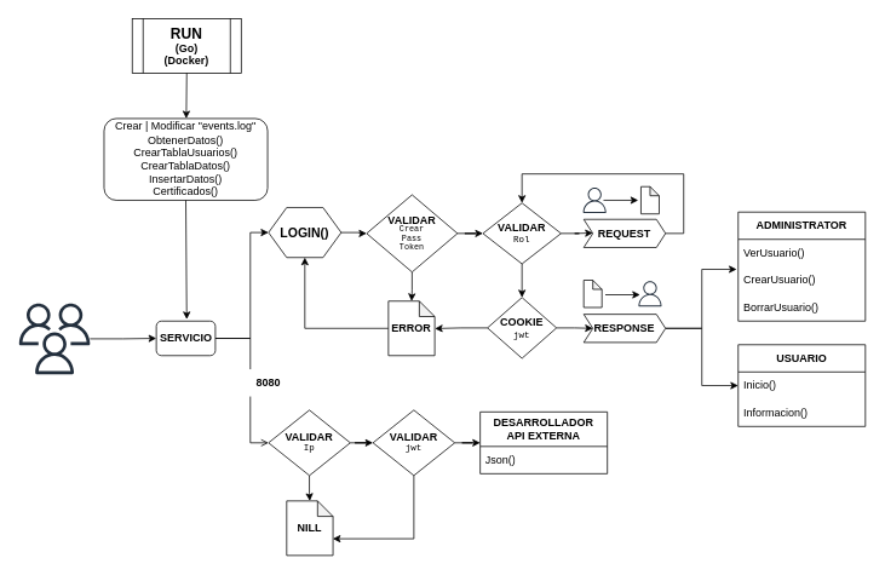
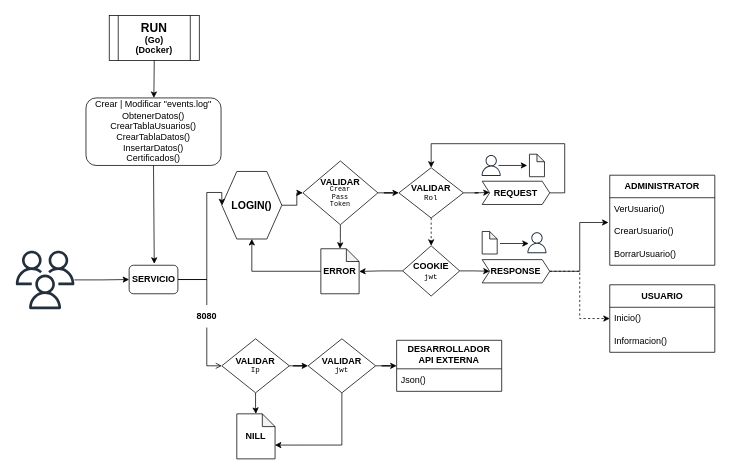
- <mxCell id="6" value="&lt;b&gt;&lt;font style=&quot;font-size: 14px;&quot;&gt;LOGIN()&lt;/font&gt;&lt;/b&gt;" style="shape=hexagon;perimeter=hexagonPerimeter2;whiteSpace=wrap;html=1;fixedSize=1;" vertex="1" parent="1"><mxGeometry x="295" y="228" width="80" height="55" as="geometry" /></mxCell>
+ <mxCell id="6" value="&lt;b&gt;&lt;font style=&quot;font-size: 14px;&quot;&gt;LOGIN()&lt;/font&gt;&lt;/b&gt;" style="shape=hexagon;perimeter=hexagonPerimeter2;whiteSpace=wrap;html=1;fixedSize=1;" vertex="1" parent="1"><mxGeometry x="295" y="228" width="80" height="90" as="geometry" /></mxCell>
- <mxCell id="22" value="" style="edgeStyle=orthogonalEdgeStyle;rounded=0;orthogonalLoop=1;jettySize=auto;html=1;exitX=0.5;exitY=1;exitDx=0;exitDy=0;entryX=0.5;entryY=0;entryDx=0;entryDy=0;" edge="1" parent="1" source="17" target="24"><mxGeometry relative="1" as="geometry"><mxPoint x="574" y="290" as="sourcePoint" /><mxPoint x="467" y="361" as="targetPoint" /></mxGeometry></mxCell>
+ <mxCell id="22" value="" style="edgeStyle=orthogonalEdgeStyle;rounded=0;orthogonalLoop=1;jettySize=auto;html=1;exitX=0.5;exitY=1;exitDx=0;exitDy=0;entryX=0.5;entryY=0;entryDx=0;entryDy=0;dashed=1;" edge="1" parent="1" source="17" target="24"><mxGeometry relative="1" as="geometry"><mxPoint x="574" y="290" as="sourcePoint" /><mxPoint x="467" y="361" as="targetPoint" /></mxGeometry></mxCell>
- <mxCell id="26" style="edgeStyle=orthogonalEdgeStyle;rounded=0;orthogonalLoop=1;jettySize=auto;html=1;exitX=1;exitY=0.5;exitDx=0;exitDy=0;entryX=0;entryY=0.5;entryDx=0;entryDy=0;" edge="1" parent="1" source="27" target="37"><mxGeometry relative="1" as="geometry" /></mxCell>
+ <mxCell id="26" style="edgeStyle=orthogonalEdgeStyle;rounded=0;orthogonalLoop=1;jettySize=auto;html=1;exitX=1;exitY=0.5;exitDx=0;exitDy=0;entryX=0;entryY=0.5;entryDx=0;entryDy=0;dashed=1;" edge="1" parent="1" source="27" target="37"><mxGeometry relative="1" as="geometry" /></mxCell>
- <mxCell id="47" value="&lt;b&gt;8080&lt;/b&gt;" style="text;html=1;align=center;verticalAlign=middle;whiteSpace=wrap;rounded=0;fillColor=default;" vertex="1" parent="1"><mxGeometry x="265" y="406" width="60" height="30" as="geometry" /></mxCell>
+ <mxCell id="47" value="&lt;b&gt;8080&lt;/b&gt;" style="text;html=1;align=center;verticalAlign=middle;whiteSpace=wrap;rounded=0;fillColor=default;" vertex="1" parent="1"><mxGeometry x="245" y="406" width="60" height="30" as="geometry" /></mxCell>
